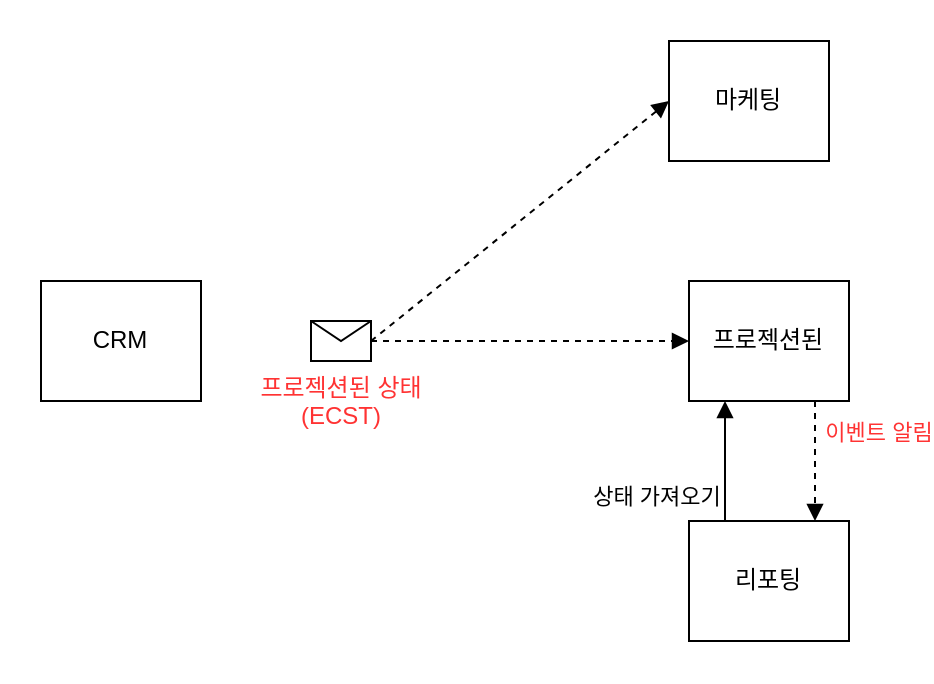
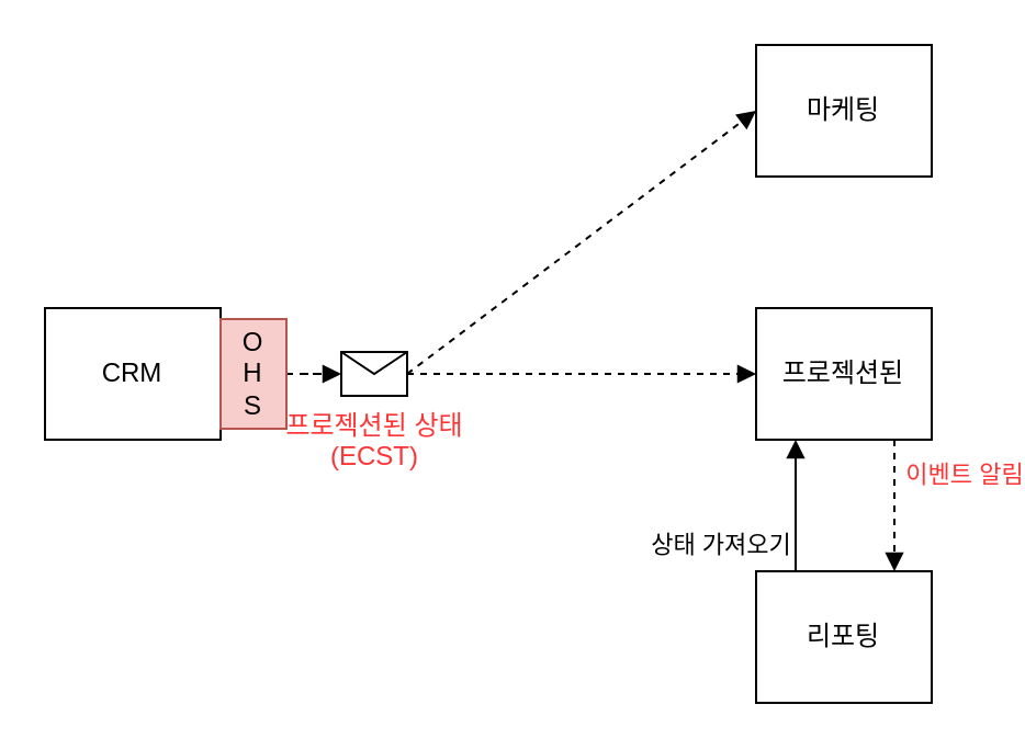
- <mxCell id="6" value="마케팅" style="rounded=0;whiteSpace=wrap;html=1;" vertex="1" parent="1"><mxGeometry x="334" y="20" width="80" height="60" as="geometry" /></mxCell>
+ <mxCell id="6" value="마케팅" style="rounded=0;whiteSpace=wrap;html=1;" vertex="1" parent="1"><mxGeometry x="344" y="20" width="80" height="60" as="geometry" /></mxCell>
+ <mxCell id="14" value="O&lt;div&gt;H&lt;/div&gt;&lt;div&gt;S&lt;/div&gt;" style="rounded=0;whiteSpace=wrap;html=1;fillColor=#f8cecc;strokeColor=#b85450;" vertex="1" parent="1"><mxGeometry x="100" y="145" width="30" height="50" as="geometry" /></mxCell>
+ <mxCell id="13" style="edgeStyle=orthogonalEdgeStyle;rounded=0;orthogonalLoop=1;jettySize=auto;html=1;entryX=0;entryY=0.5;entryDx=0;entryDy=0;endArrow=block;endFill=1;dashed=1;" edge="1" parent="1" source="14" target="12"><mxGeometry relative="1" as="geometry" /></mxCell>
